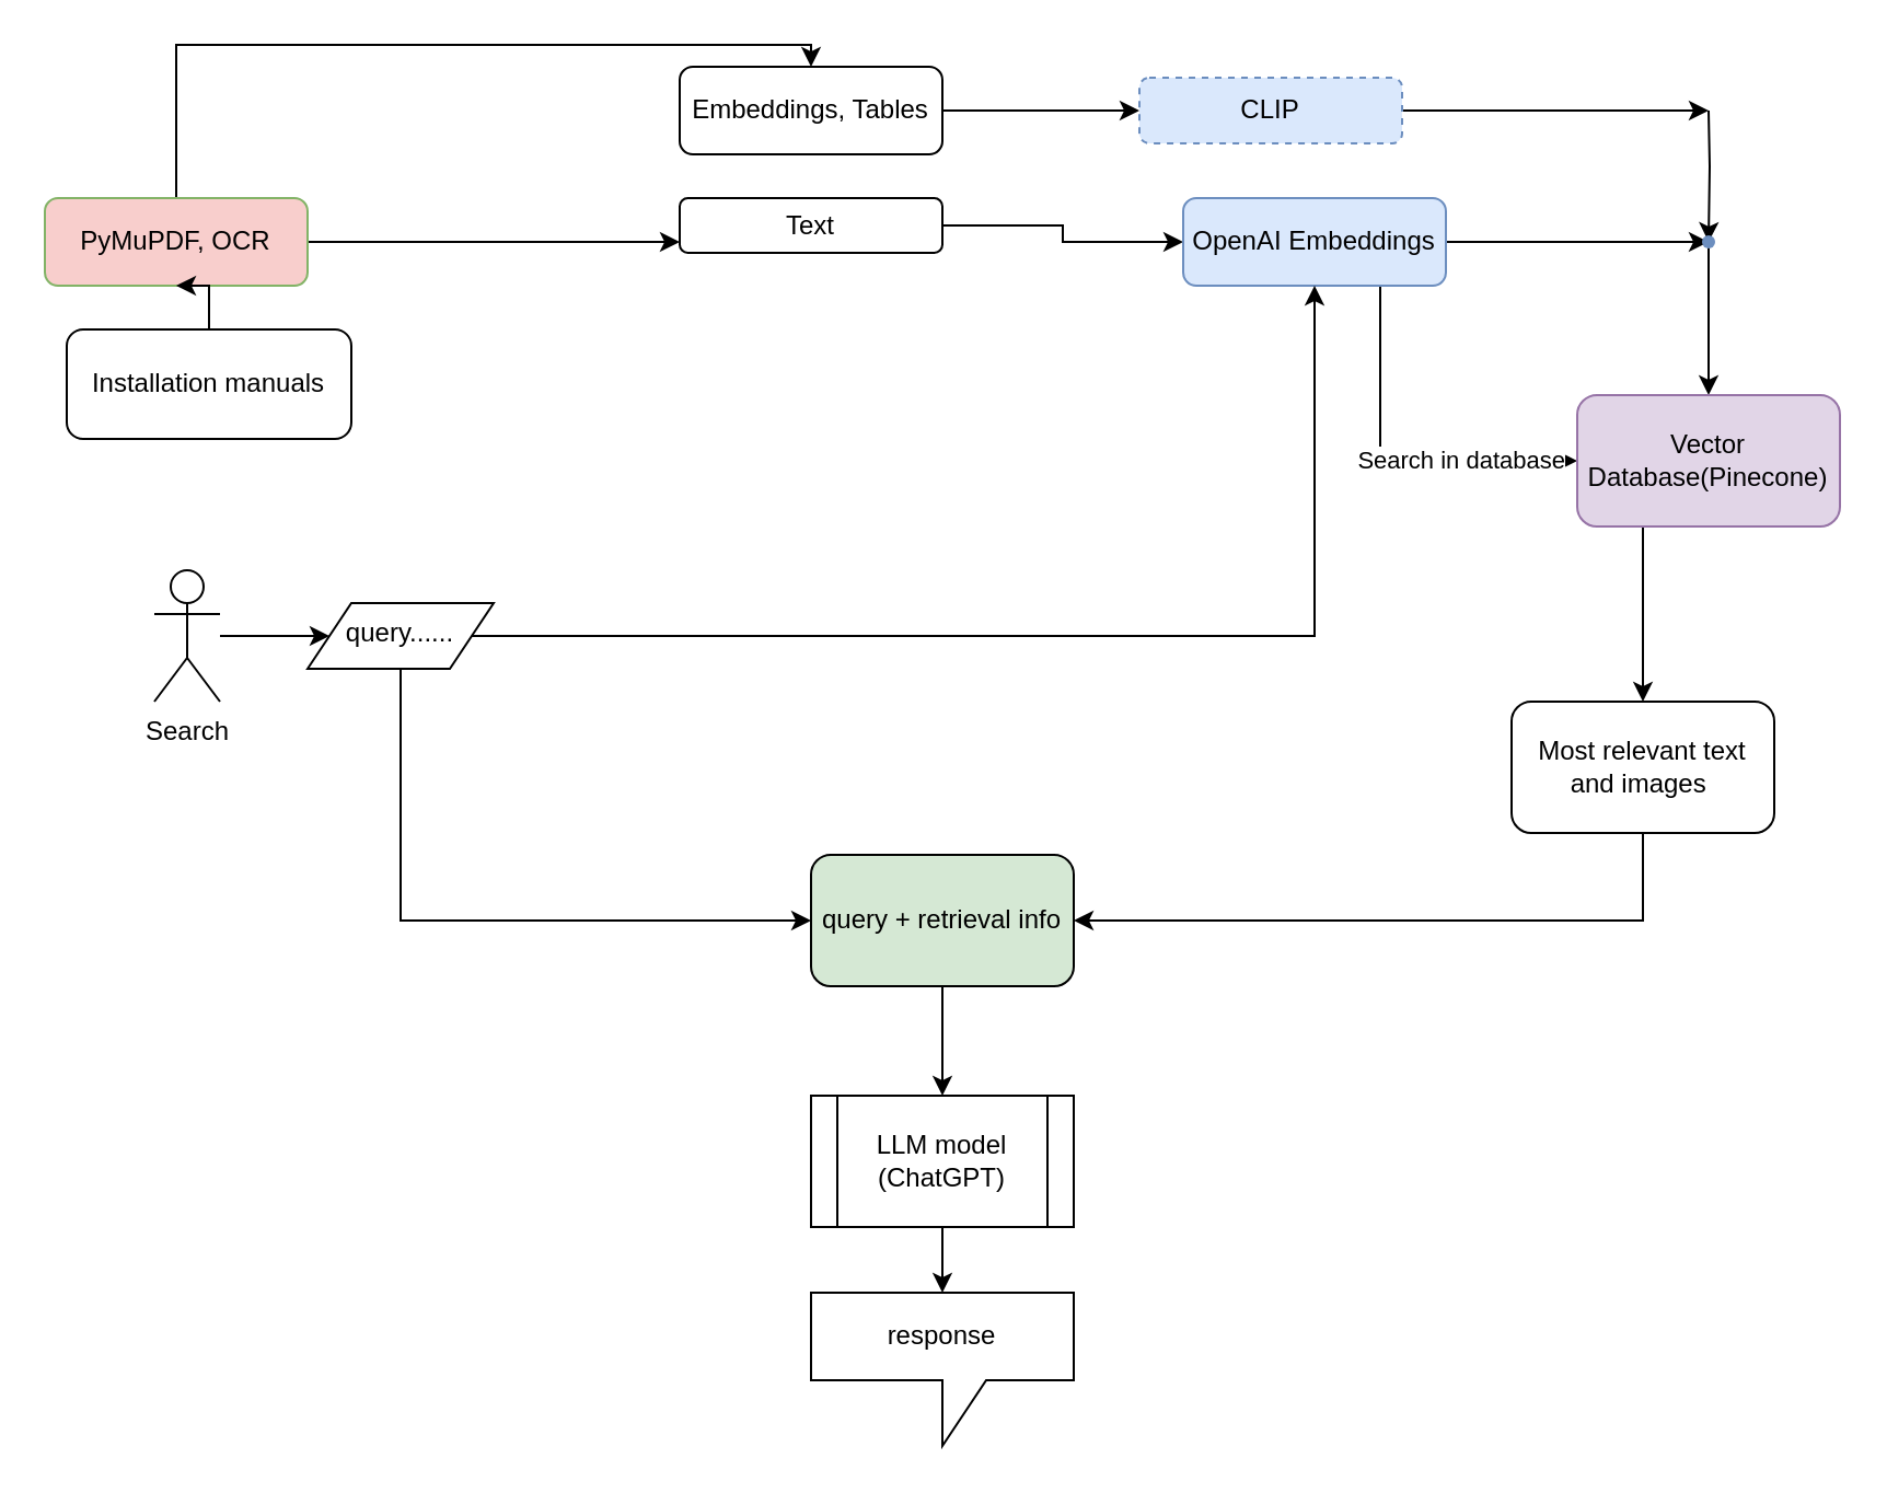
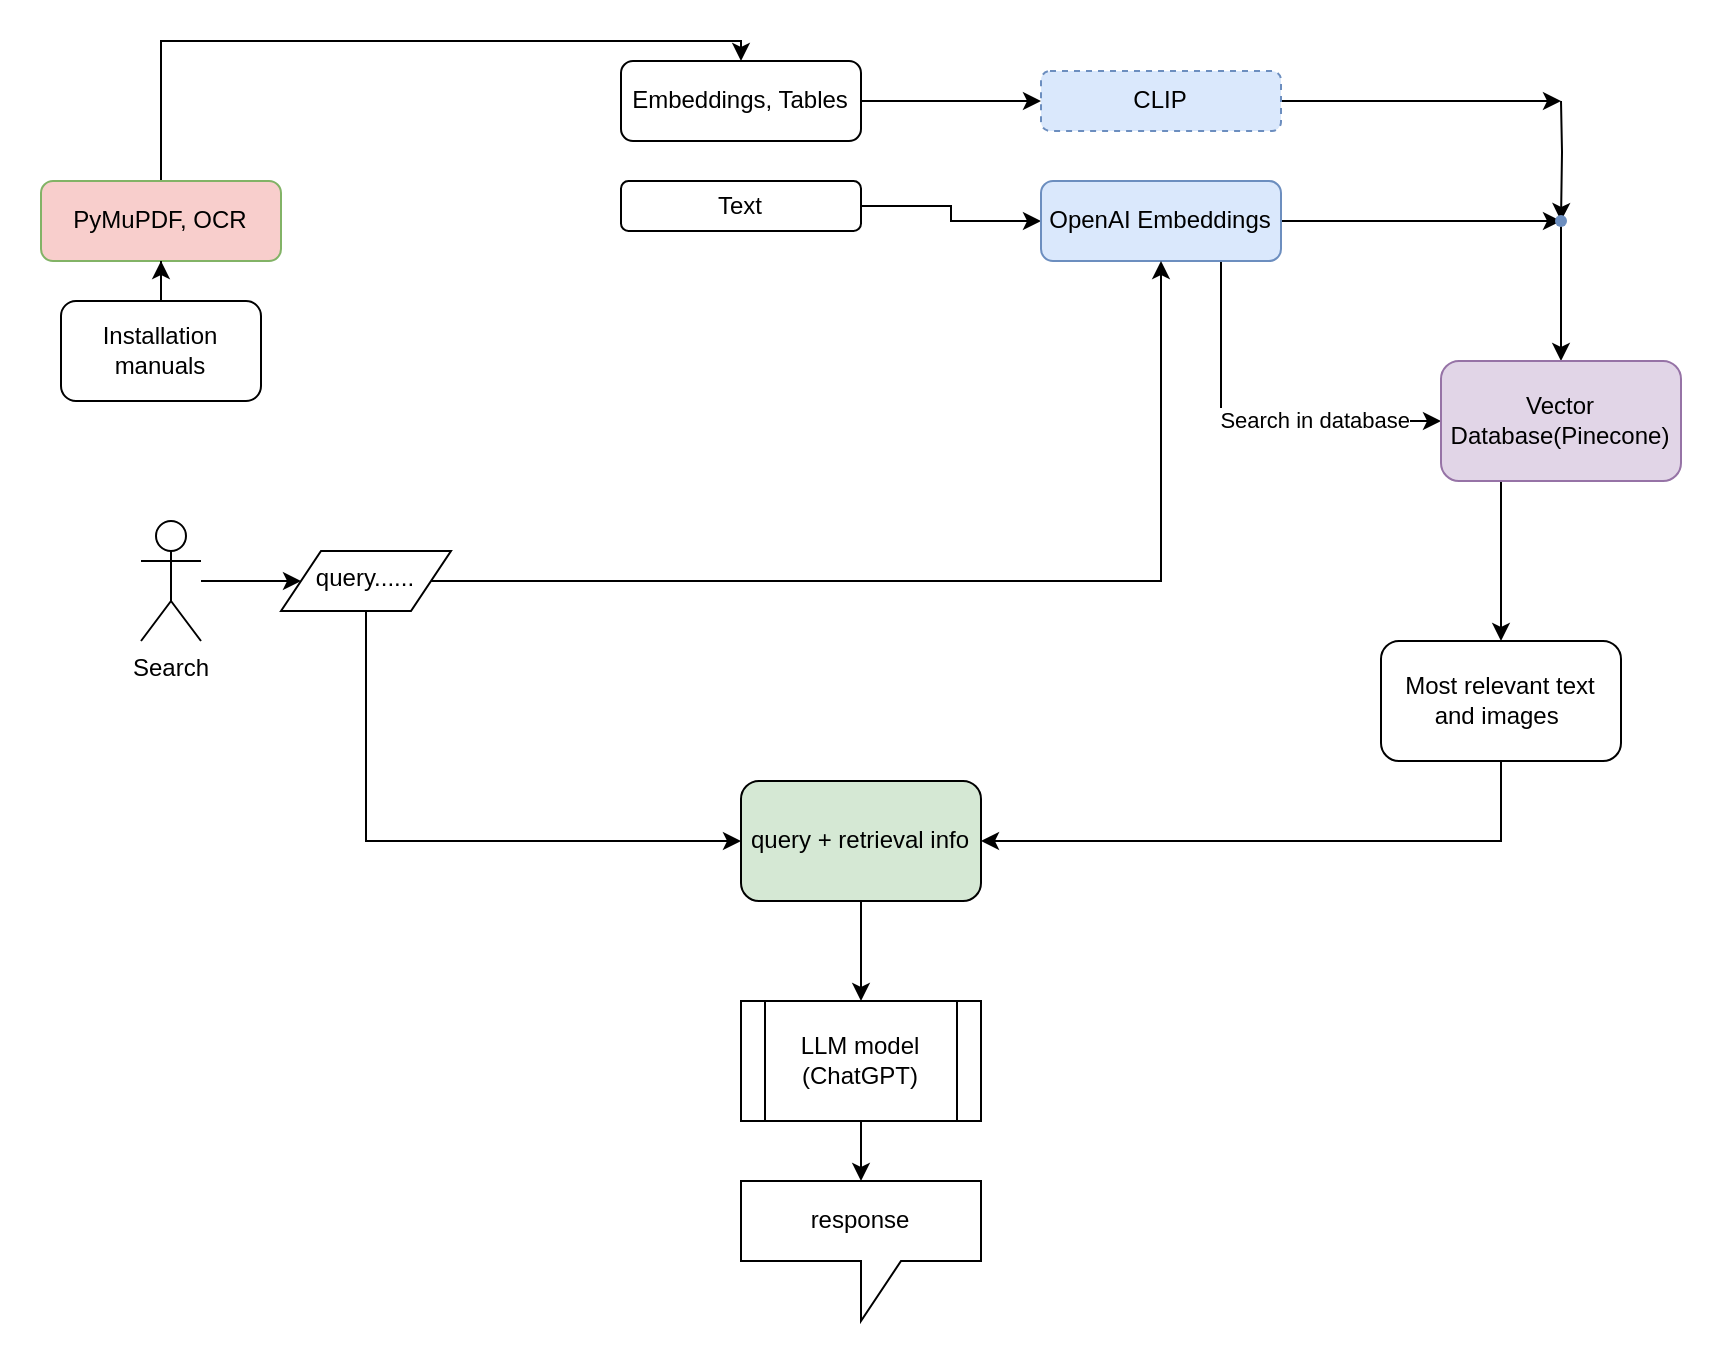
- <mxCell id="2" value="" style="edgeStyle=orthogonalEdgeStyle;rounded=0;orthogonalLoop=1;jettySize=auto;html=1;" edge="1" parent="1" source="4" target="6"><mxGeometry relative="1" as="geometry"><Array as="points"><mxPoint x="220" y="110" /><mxPoint x="220" y="110" /></Array></mxGeometry></mxCell>
- <mxCell id="13" value="OpenAI Embeddings" style="whiteSpace=wrap;html=1;rounded=1;glass=0;strokeWidth=1;shadow=0;fillColor=#dae8fc;strokeColor=#6c8ebf;" vertex="1" parent="1"><mxGeometry x="540" y="90" width="120" height="40" as="geometry" /></mxCell>
+ <mxCell id="13" value="OpenAI Embeddings" style="whiteSpace=wrap;html=1;rounded=1;glass=0;strokeWidth=1;shadow=0;fillColor=#dae8fc;strokeColor=#6c8ebf;" vertex="1" parent="1"><mxGeometry x="520" y="90" width="120" height="40" as="geometry" /></mxCell>
- <mxCell id="27" value="Installation manuals" style="rounded=1;whiteSpace=wrap;html=1;" vertex="1" parent="1"><mxGeometry x="30" y="150" width="130" height="50" as="geometry" /></mxCell>
+ <mxCell id="27" value="Installation manuals" style="rounded=1;whiteSpace=wrap;html=1;" vertex="1" parent="1"><mxGeometry x="30" y="150" width="100" height="50" as="geometry" /></mxCell>
